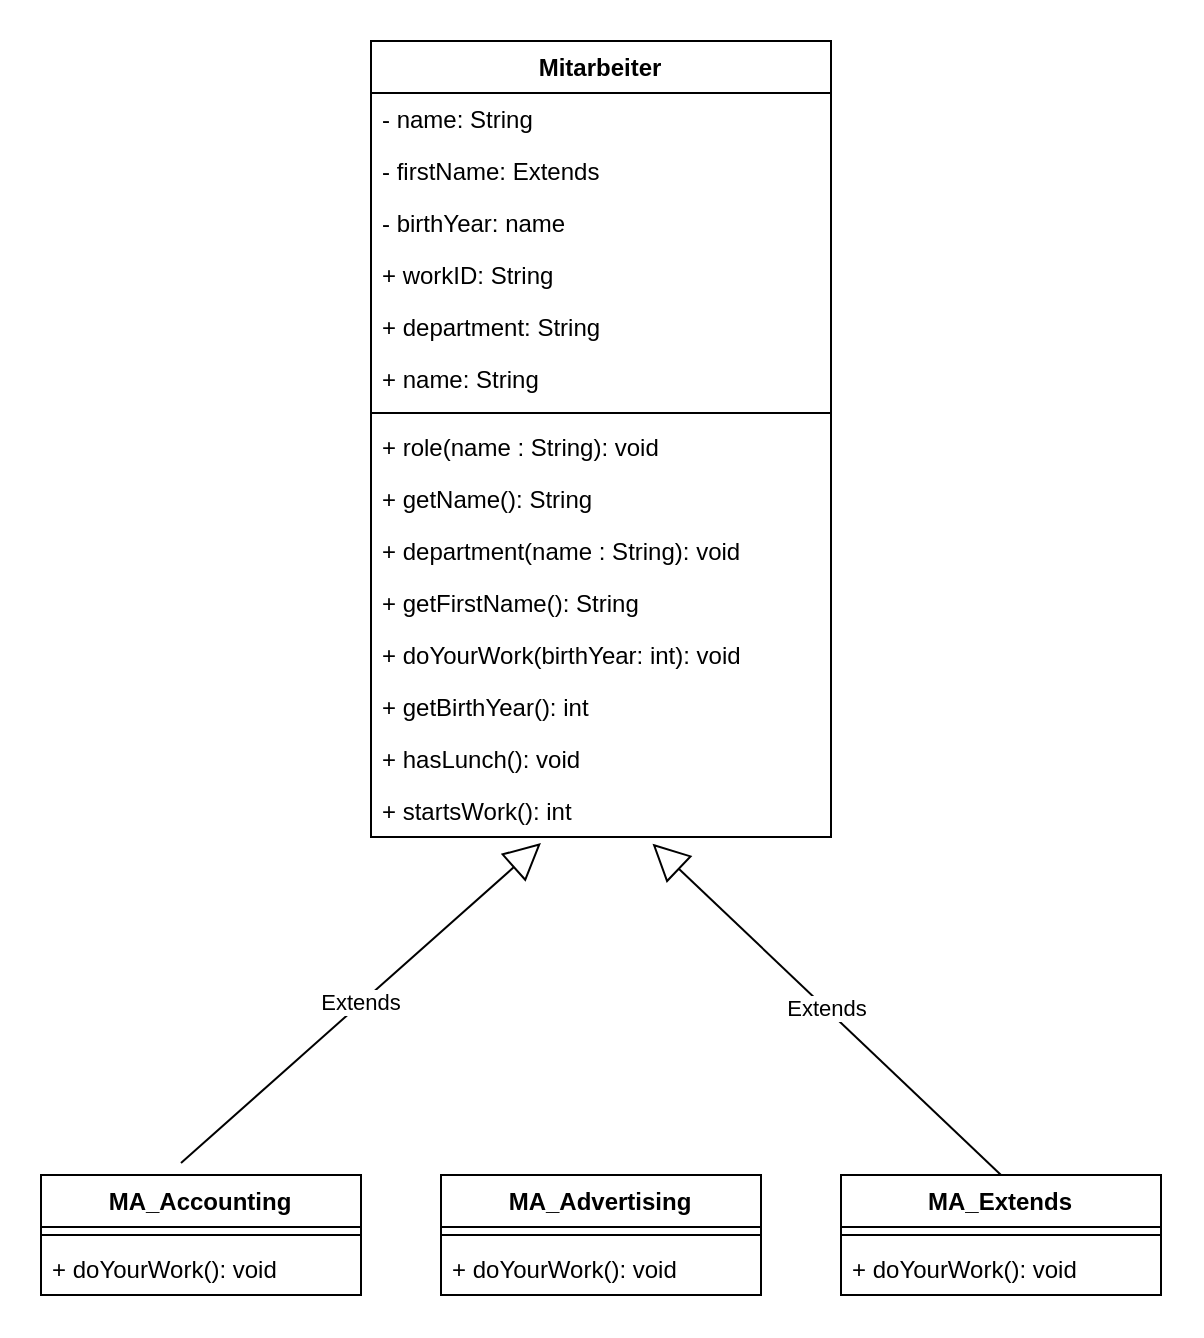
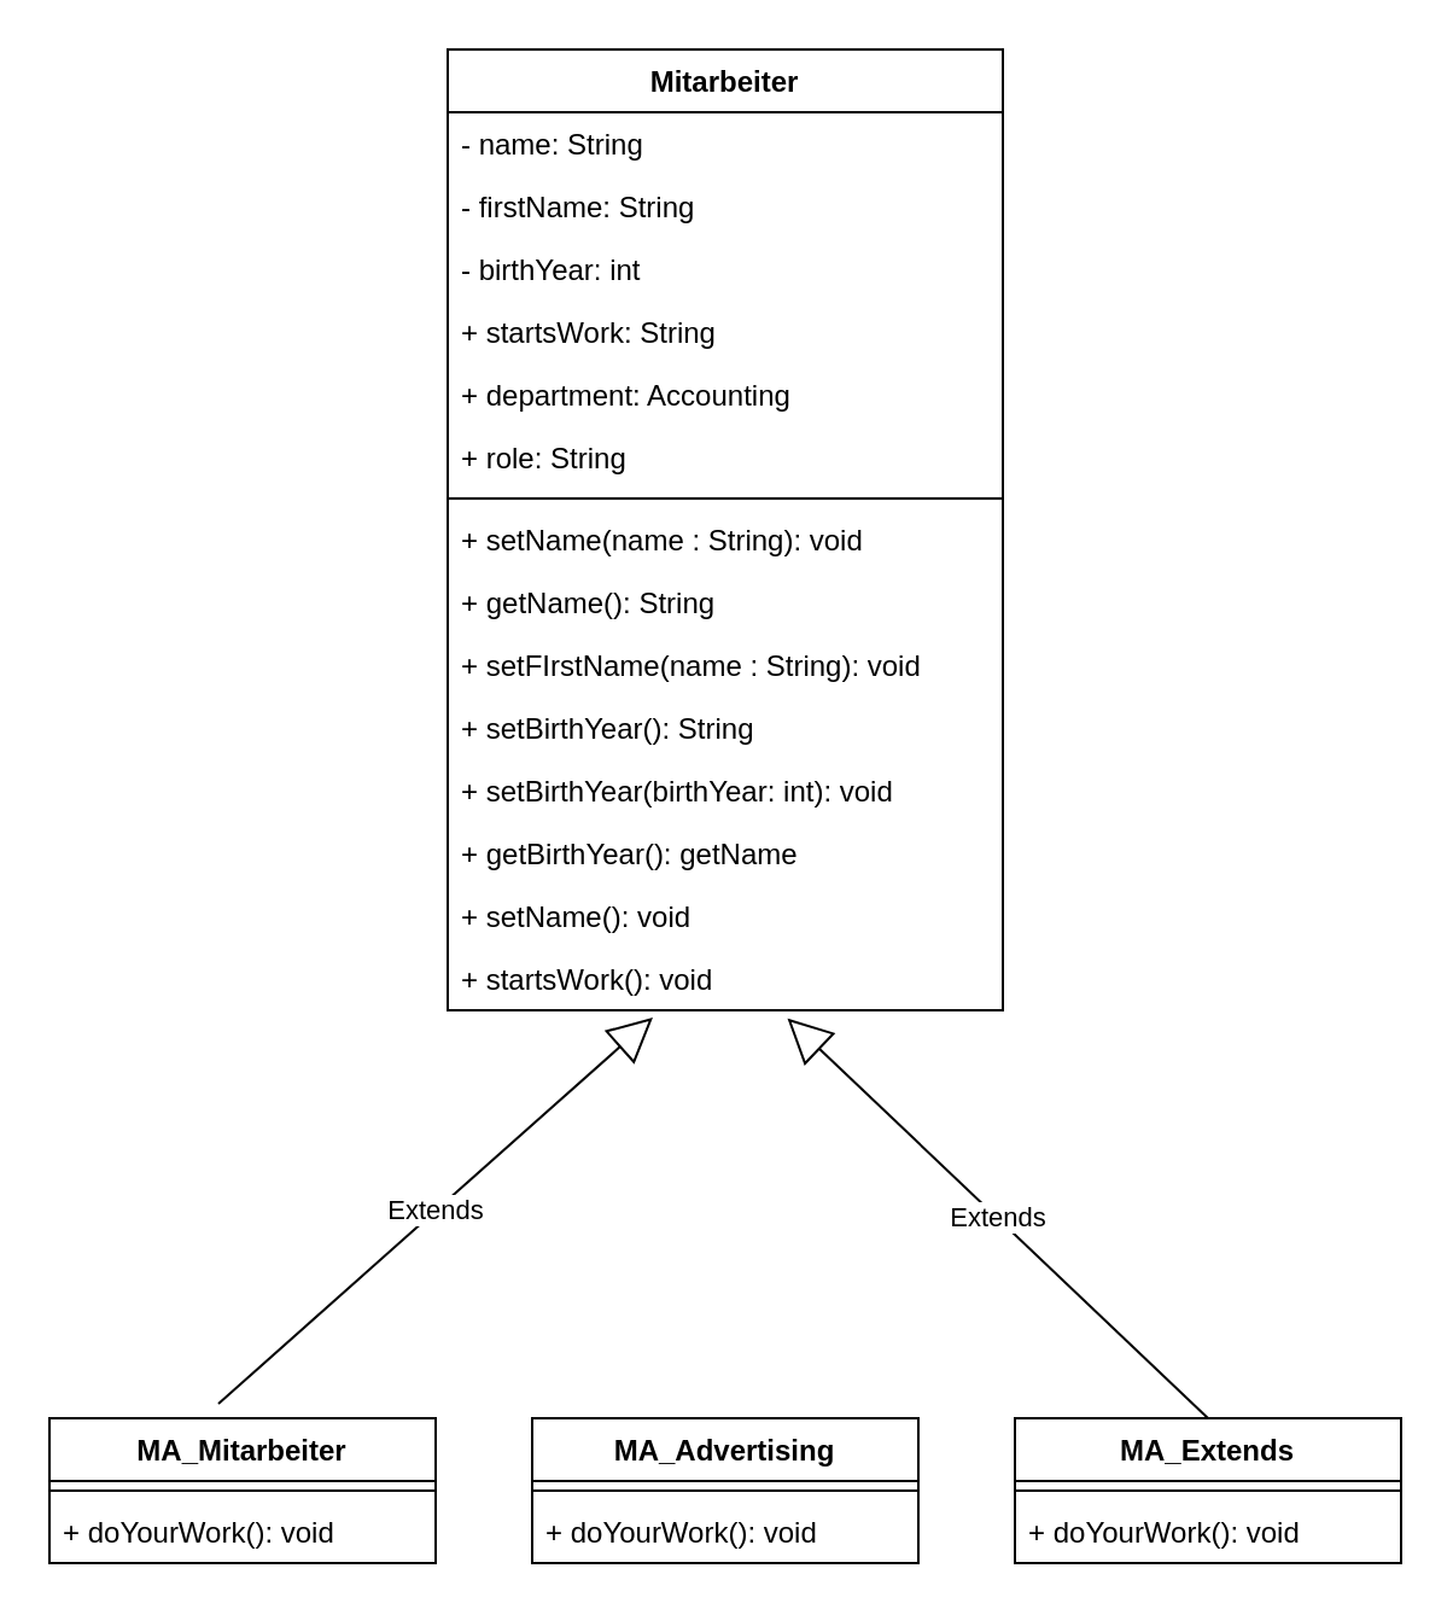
- <mxCell id="4" value="- firstName: Extends" style="text;strokeColor=none;fillColor=none;align=left;verticalAlign=top;spacingLeft=4;spacingRight=4;overflow=hidden;rotatable=0;points=[[0,0.5],[1,0.5]];portConstraint=eastwest;" parent="2" vertex="1"><mxGeometry y="52" width="230" height="26" as="geometry" /></mxCell>
+ <mxCell id="4" value="- firstName: String" style="text;strokeColor=none;fillColor=none;align=left;verticalAlign=top;spacingLeft=4;spacingRight=4;overflow=hidden;rotatable=0;points=[[0,0.5],[1,0.5]];portConstraint=eastwest;" parent="2" vertex="1"><mxGeometry y="52" width="230" height="26" as="geometry" /></mxCell>
- <mxCell id="5" value="- birthYear: name" style="text;strokeColor=none;fillColor=none;align=left;verticalAlign=top;spacingLeft=4;spacingRight=4;overflow=hidden;rotatable=0;points=[[0,0.5],[1,0.5]];portConstraint=eastwest;" parent="2" vertex="1"><mxGeometry y="78" width="230" height="26" as="geometry" /></mxCell>
+ <mxCell id="5" value="- birthYear: int" style="text;strokeColor=none;fillColor=none;align=left;verticalAlign=top;spacingLeft=4;spacingRight=4;overflow=hidden;rotatable=0;points=[[0,0.5],[1,0.5]];portConstraint=eastwest;" parent="2" vertex="1"><mxGeometry y="78" width="230" height="26" as="geometry" /></mxCell>
- <mxCell id="6" value="+ workID: String" style="text;strokeColor=none;fillColor=none;align=left;verticalAlign=top;spacingLeft=4;spacingRight=4;overflow=hidden;rotatable=0;points=[[0,0.5],[1,0.5]];portConstraint=eastwest;" parent="2" vertex="1"><mxGeometry y="104" width="230" height="26" as="geometry" /></mxCell>
+ <mxCell id="6" value="+ startsWork: String" style="text;strokeColor=none;fillColor=none;align=left;verticalAlign=top;spacingLeft=4;spacingRight=4;overflow=hidden;rotatable=0;points=[[0,0.5],[1,0.5]];portConstraint=eastwest;" parent="2" vertex="1"><mxGeometry y="104" width="230" height="26" as="geometry" /></mxCell>
- <mxCell id="7" value="+ department: String" style="text;strokeColor=none;fillColor=none;align=left;verticalAlign=top;spacingLeft=4;spacingRight=4;overflow=hidden;rotatable=0;points=[[0,0.5],[1,0.5]];portConstraint=eastwest;" parent="2" vertex="1"><mxGeometry y="130" width="230" height="26" as="geometry" /></mxCell>
+ <mxCell id="7" value="+ department: Accounting" style="text;strokeColor=none;fillColor=none;align=left;verticalAlign=top;spacingLeft=4;spacingRight=4;overflow=hidden;rotatable=0;points=[[0,0.5],[1,0.5]];portConstraint=eastwest;" parent="2" vertex="1"><mxGeometry y="130" width="230" height="26" as="geometry" /></mxCell>
- <mxCell id="8" value="+ name: String" style="text;strokeColor=none;fillColor=none;align=left;verticalAlign=top;spacingLeft=4;spacingRight=4;overflow=hidden;rotatable=0;points=[[0,0.5],[1,0.5]];portConstraint=eastwest;" parent="2" vertex="1"><mxGeometry y="156" width="230" height="26" as="geometry" /></mxCell>
+ <mxCell id="8" value="+ role: String" style="text;strokeColor=none;fillColor=none;align=left;verticalAlign=top;spacingLeft=4;spacingRight=4;overflow=hidden;rotatable=0;points=[[0,0.5],[1,0.5]];portConstraint=eastwest;" parent="2" vertex="1"><mxGeometry y="156" width="230" height="26" as="geometry" /></mxCell>
- <mxCell id="10" value="+ role(name : String): void" style="text;strokeColor=none;fillColor=none;align=left;verticalAlign=top;spacingLeft=4;spacingRight=4;overflow=hidden;rotatable=0;points=[[0,0.5],[1,0.5]];portConstraint=eastwest;" parent="2" vertex="1"><mxGeometry y="190" width="230" height="26" as="geometry" /></mxCell>
+ <mxCell id="10" value="+ setName(name : String): void" style="text;strokeColor=none;fillColor=none;align=left;verticalAlign=top;spacingLeft=4;spacingRight=4;overflow=hidden;rotatable=0;points=[[0,0.5],[1,0.5]];portConstraint=eastwest;" parent="2" vertex="1"><mxGeometry y="190" width="230" height="26" as="geometry" /></mxCell>
- <mxCell id="12" value="+ department(name : String): void" style="text;strokeColor=none;fillColor=none;align=left;verticalAlign=top;spacingLeft=4;spacingRight=4;overflow=hidden;rotatable=0;points=[[0,0.5],[1,0.5]];portConstraint=eastwest;" parent="2" vertex="1"><mxGeometry y="242" width="230" height="26" as="geometry" /></mxCell>
+ <mxCell id="12" value="+ setFIrstName(name : String): void" style="text;strokeColor=none;fillColor=none;align=left;verticalAlign=top;spacingLeft=4;spacingRight=4;overflow=hidden;rotatable=0;points=[[0,0.5],[1,0.5]];portConstraint=eastwest;" parent="2" vertex="1"><mxGeometry y="242" width="230" height="26" as="geometry" /></mxCell>
- <mxCell id="13" value="+ getFirstName(): String" style="text;strokeColor=none;fillColor=none;align=left;verticalAlign=top;spacingLeft=4;spacingRight=4;overflow=hidden;rotatable=0;points=[[0,0.5],[1,0.5]];portConstraint=eastwest;" parent="2" vertex="1"><mxGeometry y="268" width="230" height="26" as="geometry" /></mxCell>
+ <mxCell id="13" value="+ setBirthYear(): String" style="text;strokeColor=none;fillColor=none;align=left;verticalAlign=top;spacingLeft=4;spacingRight=4;overflow=hidden;rotatable=0;points=[[0,0.5],[1,0.5]];portConstraint=eastwest;" parent="2" vertex="1"><mxGeometry y="268" width="230" height="26" as="geometry" /></mxCell>
- <mxCell id="14" value="+ doYourWork(birthYear: int): void" style="text;strokeColor=none;fillColor=none;align=left;verticalAlign=top;spacingLeft=4;spacingRight=4;overflow=hidden;rotatable=0;points=[[0,0.5],[1,0.5]];portConstraint=eastwest;" parent="2" vertex="1"><mxGeometry y="294" width="230" height="26" as="geometry" /></mxCell>
+ <mxCell id="14" value="+ setBirthYear(birthYear: int): void" style="text;strokeColor=none;fillColor=none;align=left;verticalAlign=top;spacingLeft=4;spacingRight=4;overflow=hidden;rotatable=0;points=[[0,0.5],[1,0.5]];portConstraint=eastwest;" parent="2" vertex="1"><mxGeometry y="294" width="230" height="26" as="geometry" /></mxCell>
- <mxCell id="15" value="+ getBirthYear(): int" style="text;strokeColor=none;fillColor=none;align=left;verticalAlign=top;spacingLeft=4;spacingRight=4;overflow=hidden;rotatable=0;points=[[0,0.5],[1,0.5]];portConstraint=eastwest;" parent="2" vertex="1"><mxGeometry y="320" width="230" height="26" as="geometry" /></mxCell>
+ <mxCell id="15" value="+ getBirthYear(): getName" style="text;strokeColor=none;fillColor=none;align=left;verticalAlign=top;spacingLeft=4;spacingRight=4;overflow=hidden;rotatable=0;points=[[0,0.5],[1,0.5]];portConstraint=eastwest;" parent="2" vertex="1"><mxGeometry y="320" width="230" height="26" as="geometry" /></mxCell>
- <mxCell id="16" value="+ hasLunch(): void" style="text;strokeColor=none;fillColor=none;align=left;verticalAlign=top;spacingLeft=4;spacingRight=4;overflow=hidden;rotatable=0;points=[[0,0.5],[1,0.5]];portConstraint=eastwest;" parent="2" vertex="1"><mxGeometry y="346" width="230" height="26" as="geometry" /></mxCell>
+ <mxCell id="16" value="+ setName(): void" style="text;strokeColor=none;fillColor=none;align=left;verticalAlign=top;spacingLeft=4;spacingRight=4;overflow=hidden;rotatable=0;points=[[0,0.5],[1,0.5]];portConstraint=eastwest;" parent="2" vertex="1"><mxGeometry y="346" width="230" height="26" as="geometry" /></mxCell>
- <mxCell id="17" value="+ startsWork(): int" style="text;strokeColor=none;fillColor=none;align=left;verticalAlign=top;spacingLeft=4;spacingRight=4;overflow=hidden;rotatable=0;points=[[0,0.5],[1,0.5]];portConstraint=eastwest;" parent="2" vertex="1"><mxGeometry y="372" width="230" height="26" as="geometry" /></mxCell>
+ <mxCell id="17" value="+ startsWork(): void" style="text;strokeColor=none;fillColor=none;align=left;verticalAlign=top;spacingLeft=4;spacingRight=4;overflow=hidden;rotatable=0;points=[[0,0.5],[1,0.5]];portConstraint=eastwest;" parent="2" vertex="1"><mxGeometry y="372" width="230" height="26" as="geometry" /></mxCell>
- <mxCell id="18" value="MA_Accounting" style="swimlane;fontStyle=1;align=center;verticalAlign=top;childLayout=stackLayout;horizontal=1;startSize=26;horizontalStack=0;resizeParent=1;resizeParentMax=0;resizeLast=0;collapsible=1;marginBottom=0;" parent="1" vertex="1"><mxGeometry x="20" y="587" width="160" height="60" as="geometry" /></mxCell>
+ <mxCell id="18" value="MA_Mitarbeiter" style="swimlane;fontStyle=1;align=center;verticalAlign=top;childLayout=stackLayout;horizontal=1;startSize=26;horizontalStack=0;resizeParent=1;resizeParentMax=0;resizeLast=0;collapsible=1;marginBottom=0;" parent="1" vertex="1"><mxGeometry x="20" y="587" width="160" height="60" as="geometry" /></mxCell>
